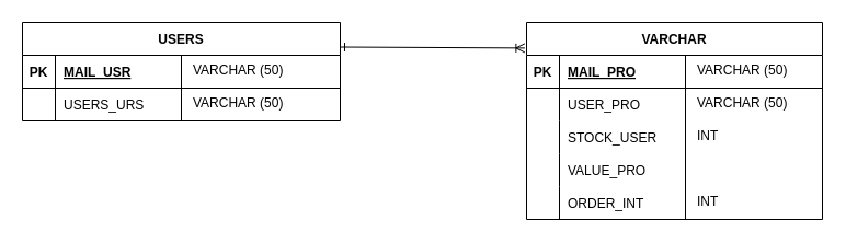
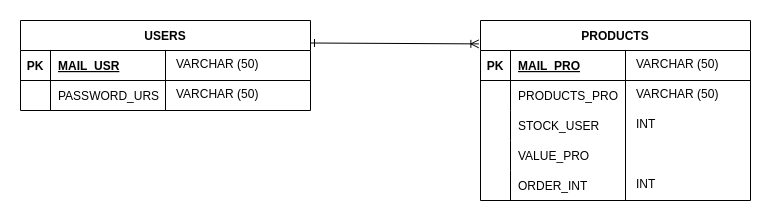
- <mxCell id="12" value="VARCHAR" style="shape=table;startSize=30;container=1;collapsible=1;childLayout=tableLayout;fixedRows=1;rowLines=0;fontStyle=1;align=center;resizeLast=1;strokeColor=#000000;strokeWidth=1;" vertex="1" parent="1"><mxGeometry x="480" y="20" width="270" height="180" as="geometry" /></mxCell>
+ <mxCell id="12" value="PRODUCTS" style="shape=table;startSize=30;container=1;collapsible=1;childLayout=tableLayout;fixedRows=1;rowLines=0;fontStyle=1;align=center;resizeLast=1;strokeColor=#000000;strokeWidth=1;" vertex="1" parent="1"><mxGeometry x="480" y="20" width="270" height="180" as="geometry" /></mxCell>
- <mxCell id="8" value="USERS_URS" style="shape=partialRectangle;connectable=0;fillColor=none;top=0;left=0;bottom=0;right=0;align=left;spacingLeft=6;overflow=hidden;" vertex="1" parent="6"><mxGeometry x="30" width="260" height="30" as="geometry"><mxRectangle width="260" height="30" as="alternateBounds" /></mxGeometry></mxCell>
+ <mxCell id="8" value="PASSWORD_URS" style="shape=partialRectangle;connectable=0;fillColor=none;top=0;left=0;bottom=0;right=0;align=left;spacingLeft=6;overflow=hidden;" vertex="1" parent="6"><mxGeometry x="30" width="260" height="30" as="geometry"><mxRectangle width="260" height="30" as="alternateBounds" /></mxGeometry></mxCell>
- <mxCell id="18" value="USER_PRO" style="shape=partialRectangle;connectable=0;fillColor=none;top=0;left=0;bottom=0;right=0;align=left;spacingLeft=6;overflow=hidden;strokeColor=#000000;strokeWidth=1;" vertex="1" parent="16"><mxGeometry x="30" width="240" height="30" as="geometry"><mxRectangle width="240" height="30" as="alternateBounds" /></mxGeometry></mxCell>
+ <mxCell id="18" value="PRODUCTS_PRO" style="shape=partialRectangle;connectable=0;fillColor=none;top=0;left=0;bottom=0;right=0;align=left;spacingLeft=6;overflow=hidden;strokeColor=#000000;strokeWidth=1;" vertex="1" parent="16"><mxGeometry x="30" width="240" height="30" as="geometry"><mxRectangle width="240" height="30" as="alternateBounds" /></mxGeometry></mxCell>
